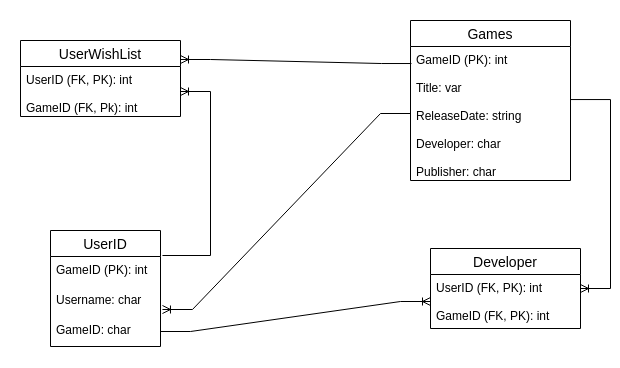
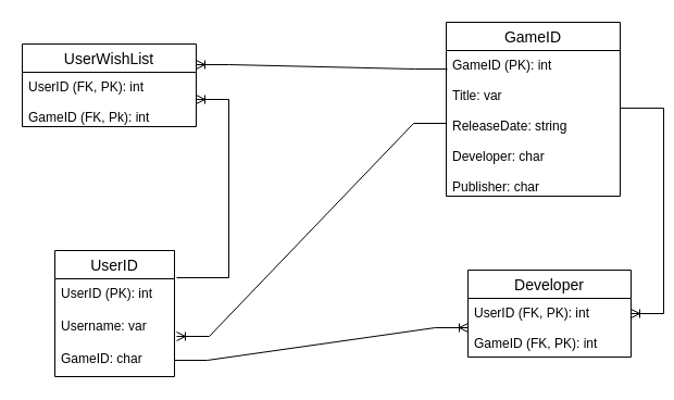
- <mxCell id="6" value="Games" style="swimlane;fontStyle=0;childLayout=stackLayout;horizontal=1;startSize=26;horizontalStack=0;resizeParent=1;resizeParentMax=0;resizeLast=0;collapsible=1;marginBottom=0;align=center;fontSize=14;" parent="1" vertex="1"><mxGeometry x="410" y="20" width="160" height="160" as="geometry" /></mxCell>
+ <mxCell id="6" value="GameID" style="swimlane;fontStyle=0;childLayout=stackLayout;horizontal=1;startSize=26;horizontalStack=0;resizeParent=1;resizeParentMax=0;resizeLast=0;collapsible=1;marginBottom=0;align=center;fontSize=14;" parent="1" vertex="1"><mxGeometry x="410" y="20" width="160" height="160" as="geometry" /></mxCell>
- <mxCell id="3" value="GameID (PK): int" style="text;strokeColor=none;fillColor=none;spacingLeft=4;spacingRight=4;overflow=hidden;rotatable=0;points=[[0,0.5],[1,0.5]];portConstraint=eastwest;fontSize=12;" parent="2" vertex="1"><mxGeometry y="26" width="110" height="30" as="geometry" /></mxCell>
+ <mxCell id="3" value="UserID (PK): int" style="text;strokeColor=none;fillColor=none;spacingLeft=4;spacingRight=4;overflow=hidden;rotatable=0;points=[[0,0.5],[1,0.5]];portConstraint=eastwest;fontSize=12;" parent="2" vertex="1"><mxGeometry y="26" width="110" height="30" as="geometry" /></mxCell>
- <mxCell id="4" value="Username: char" style="text;strokeColor=none;fillColor=none;spacingLeft=4;spacingRight=4;overflow=hidden;rotatable=0;points=[[0,0.5],[1,0.5]];portConstraint=eastwest;fontSize=12;" parent="2" vertex="1"><mxGeometry y="56" width="110" height="30" as="geometry" /></mxCell>
+ <mxCell id="4" value="Username: var" style="text;strokeColor=none;fillColor=none;spacingLeft=4;spacingRight=4;overflow=hidden;rotatable=0;points=[[0,0.5],[1,0.5]];portConstraint=eastwest;fontSize=12;" parent="2" vertex="1"><mxGeometry y="56" width="110" height="30" as="geometry" /></mxCell>
